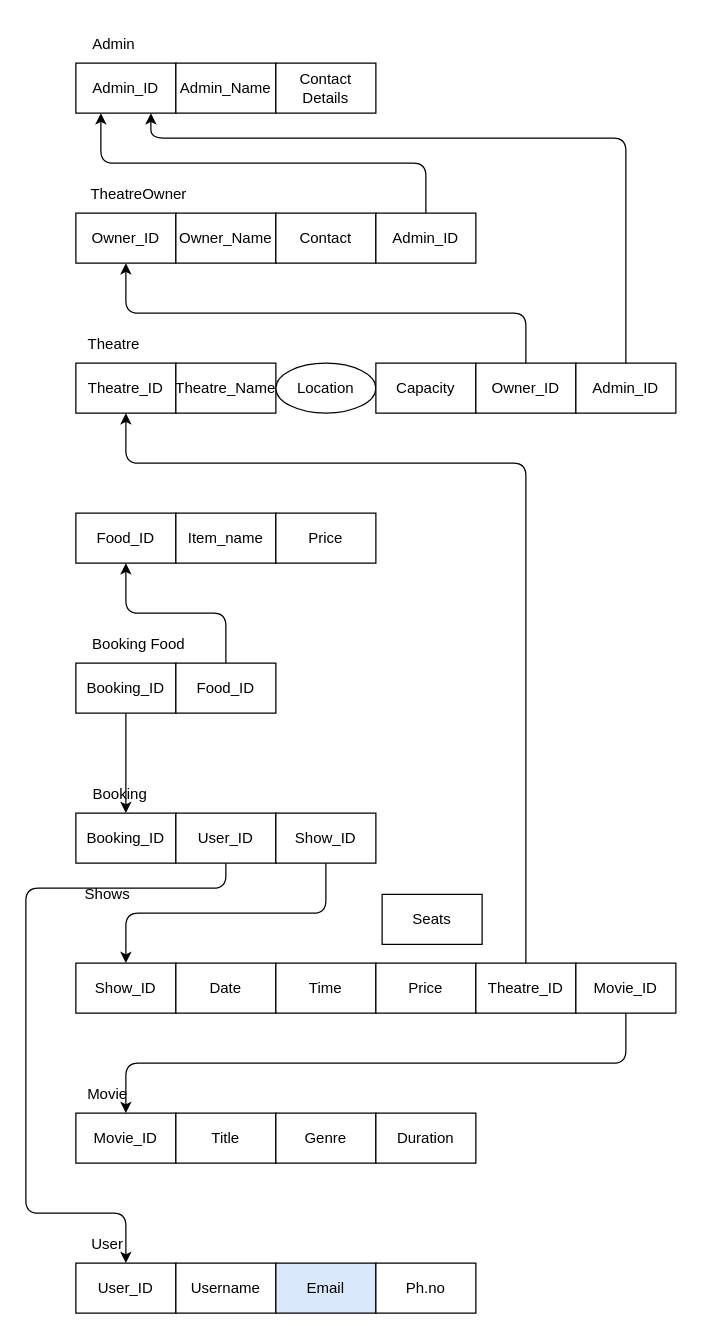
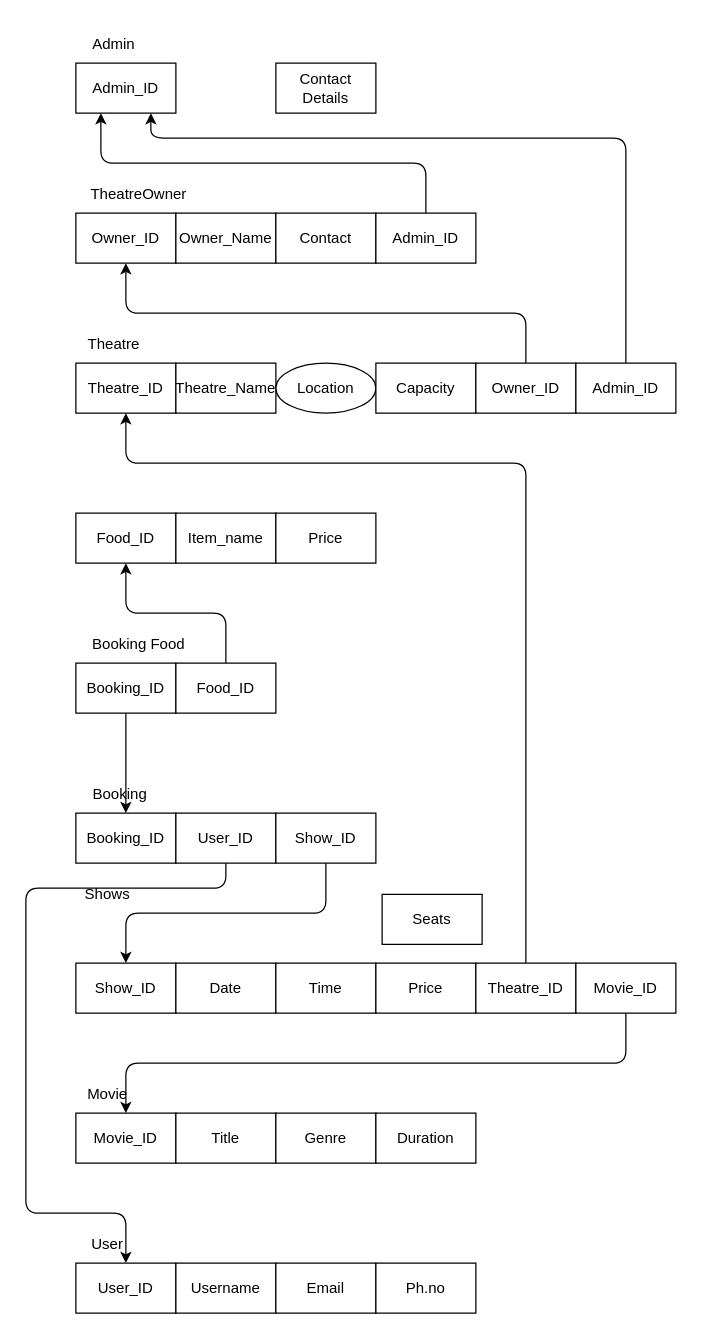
- <mxCell id="3" value="Admin_Name" style="whiteSpace=wrap;html=1;align=center;" parent="1" vertex="1"><mxGeometry x="140" y="50" width="80" height="40" as="geometry" /></mxCell>
- <mxCell id="31" value="Email" style="whiteSpace=wrap;html=1;align=center;fillColor=#dae8fc;" parent="1" vertex="1"><mxGeometry x="220" y="1010" width="80" height="40" as="geometry" /></mxCell>
+ <mxCell id="31" value="Email" style="whiteSpace=wrap;html=1;align=center;" parent="1" vertex="1"><mxGeometry x="220" y="1010" width="80" height="40" as="geometry" /></mxCell>
